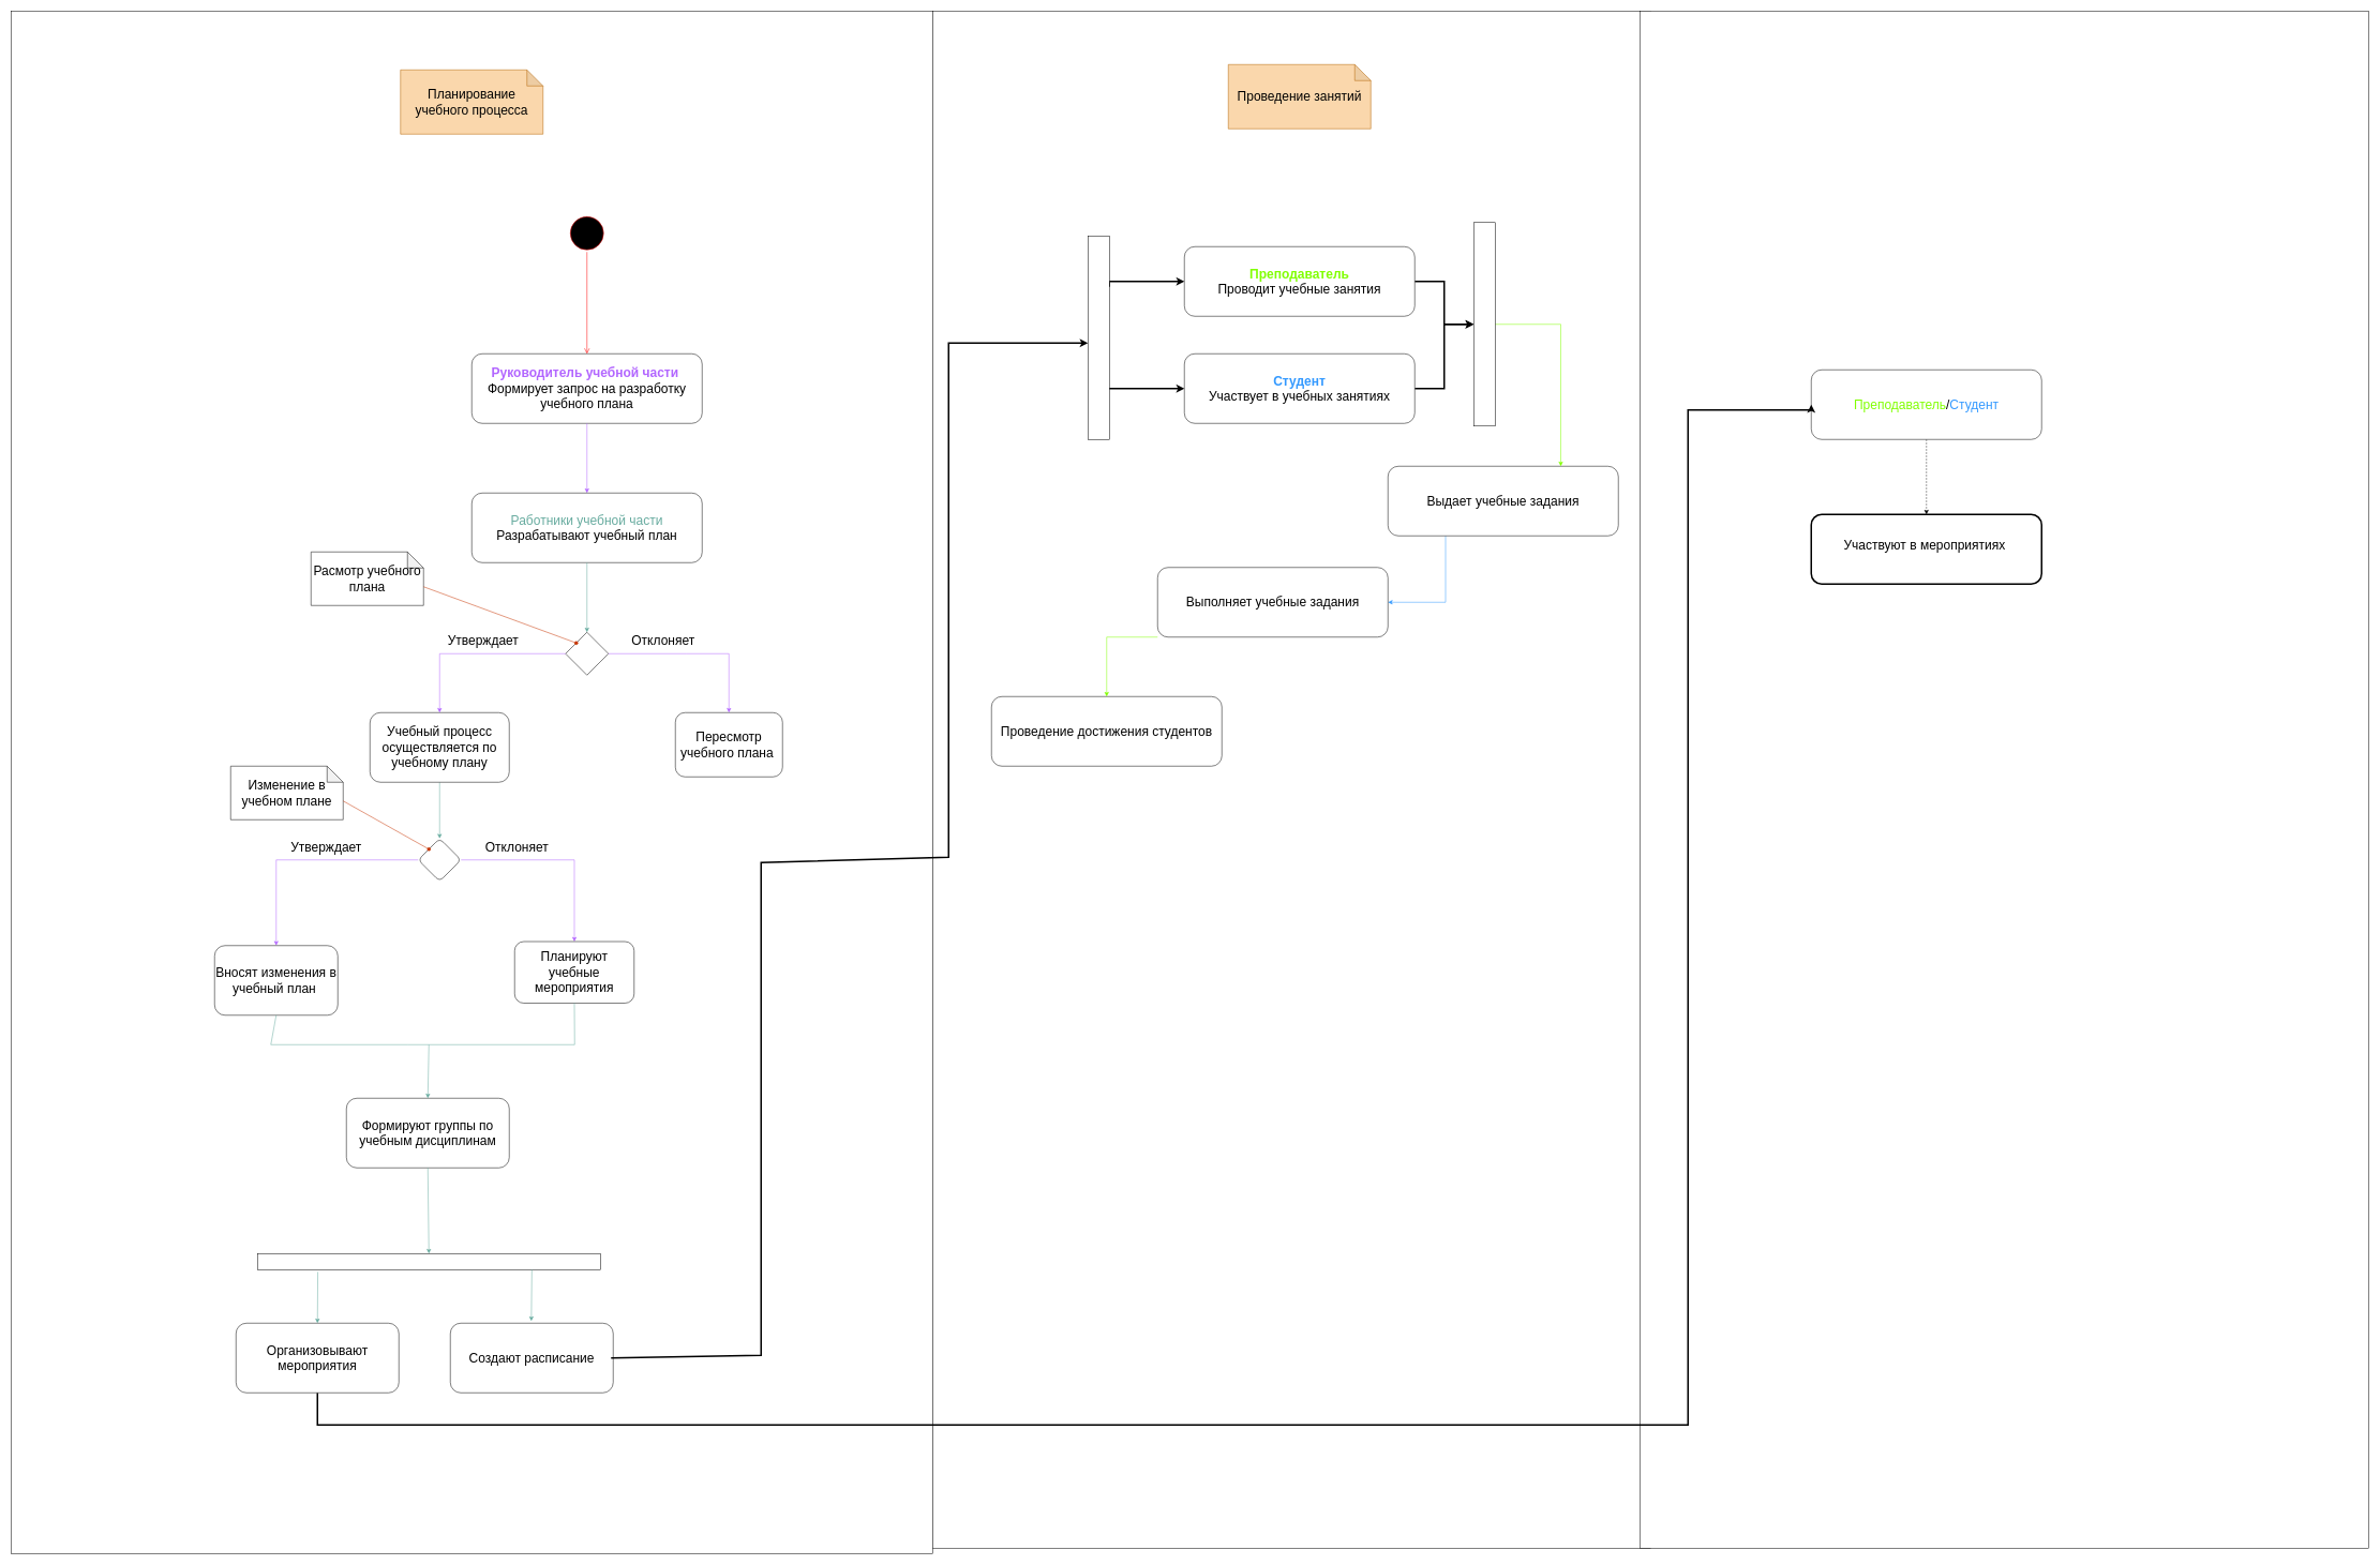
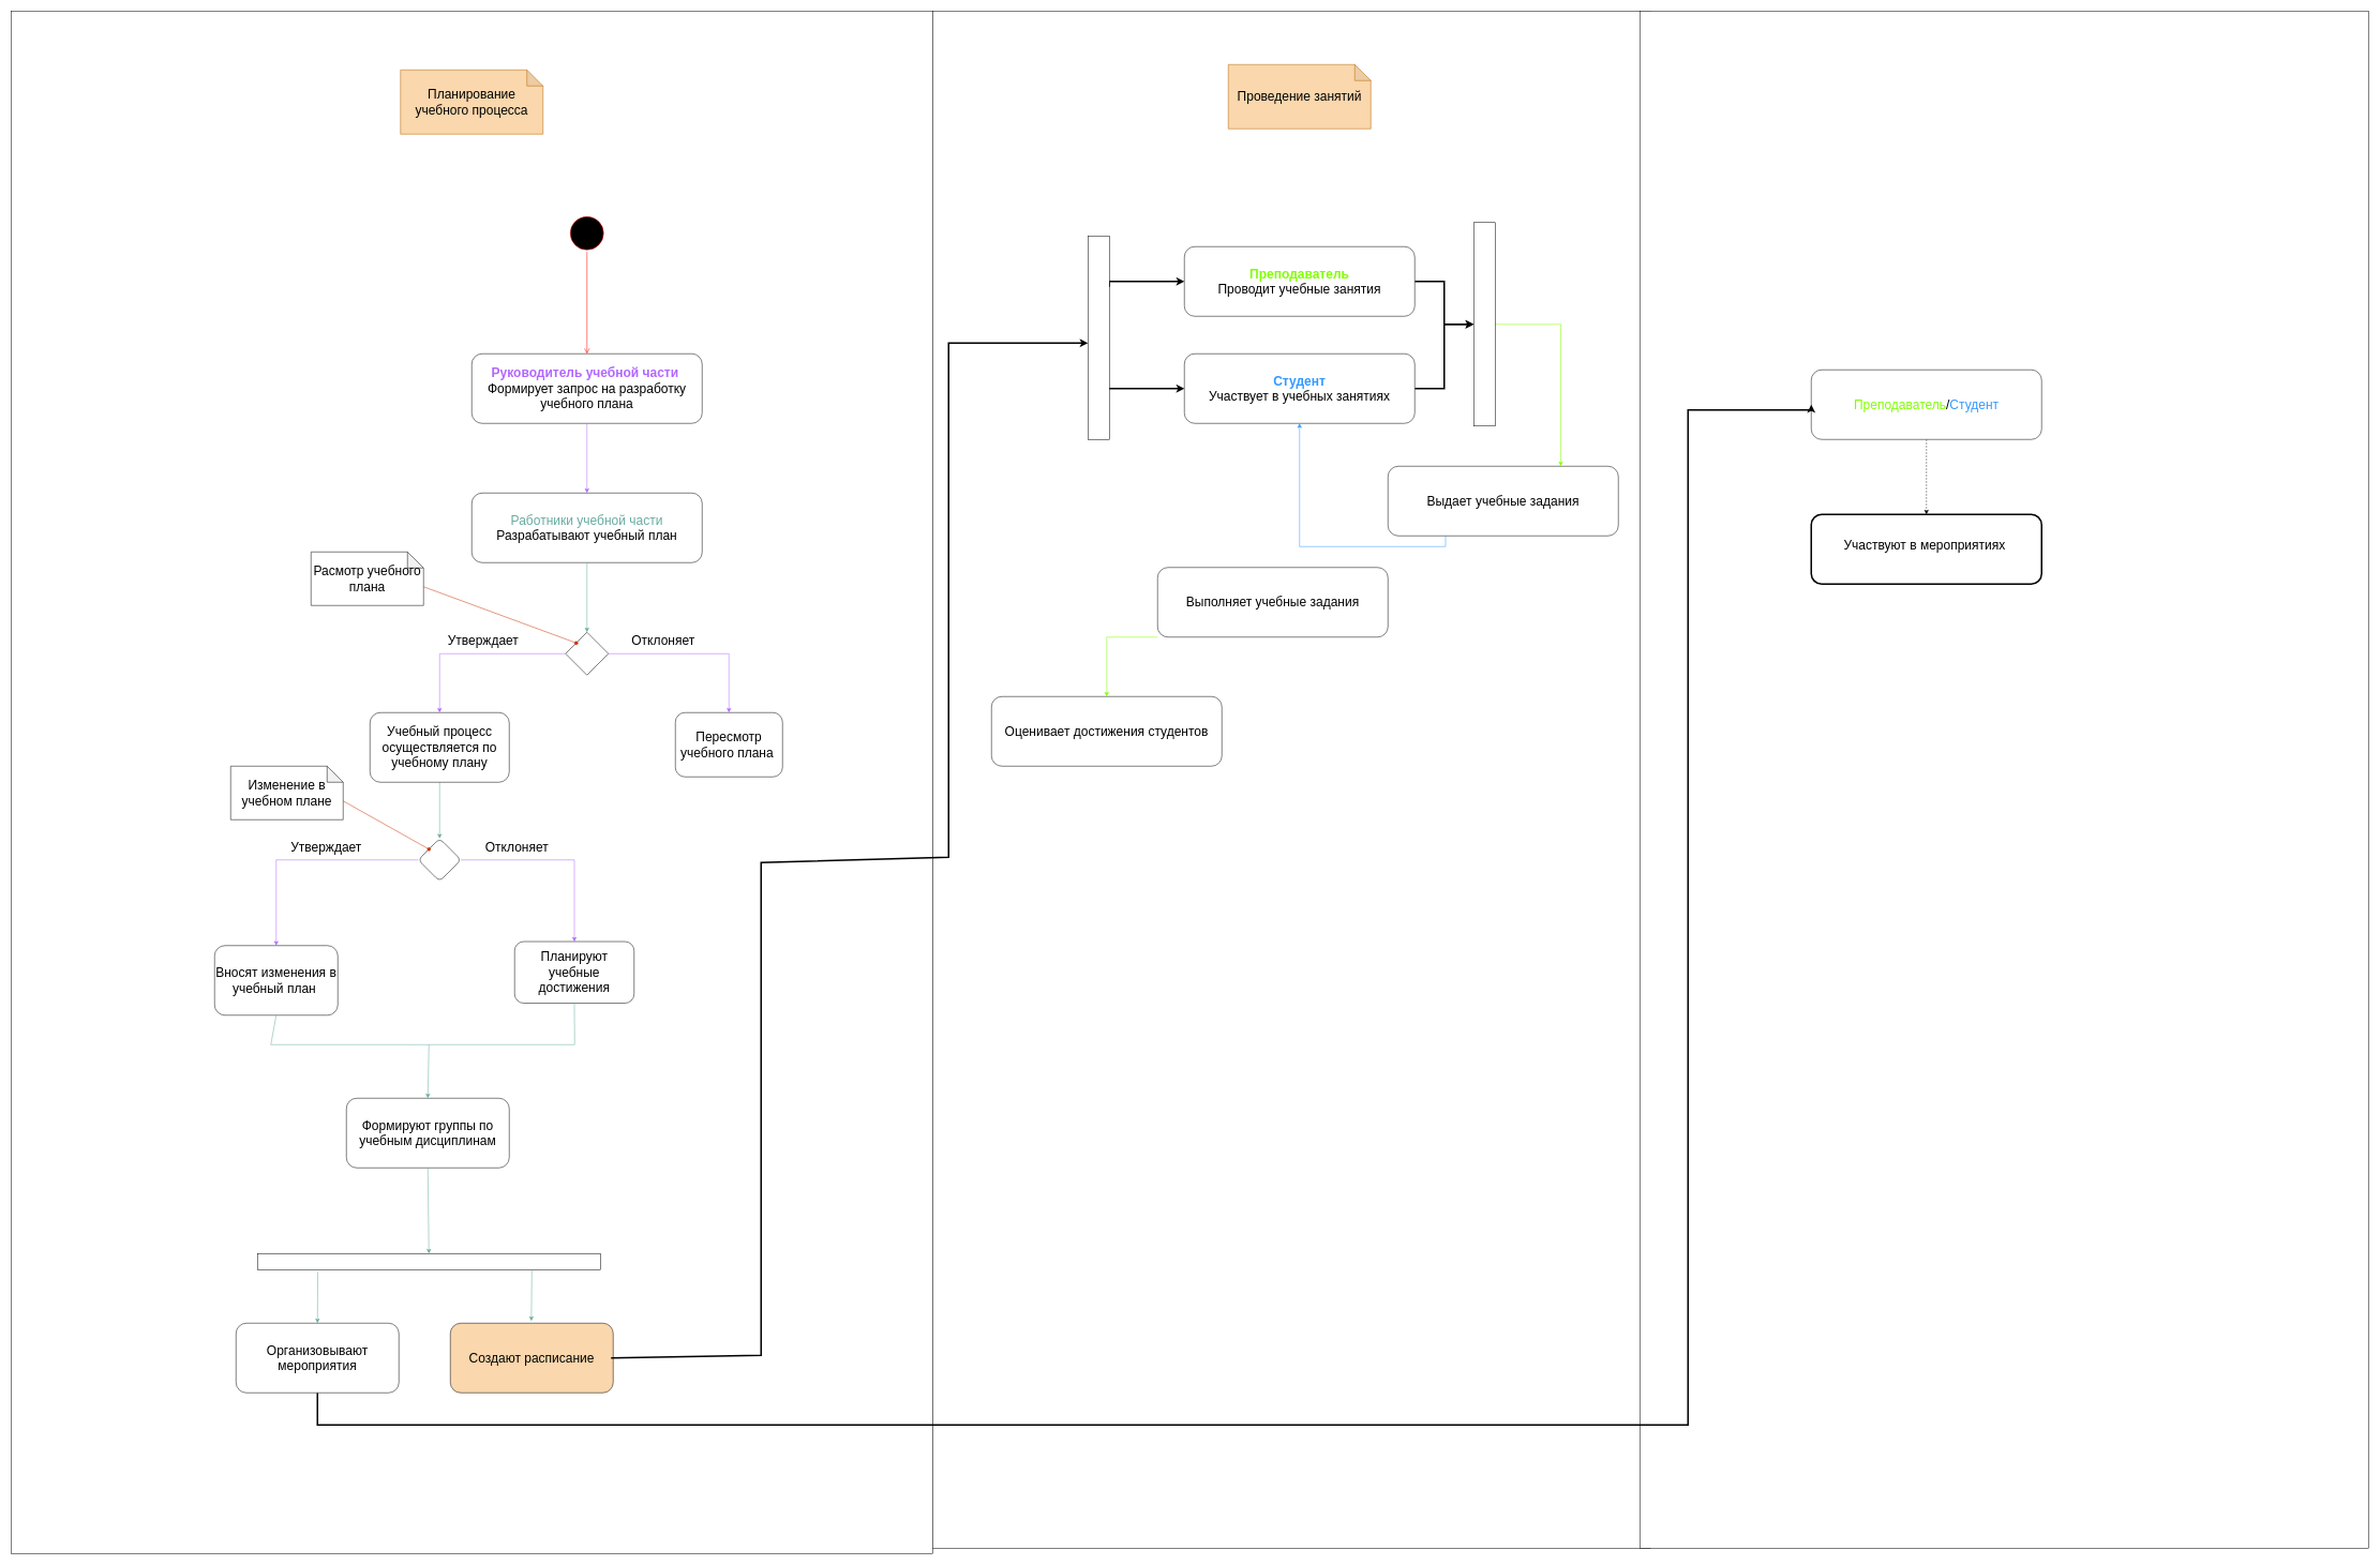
- <mxCell id="11" style="edgeStyle=orthogonalEdgeStyle;rounded=0;orthogonalLoop=1;jettySize=auto;html=1;exitX=0.25;exitY=1;exitDx=0;exitDy=0;entryX=1;entryY=0.5;entryDx=0;entryDy=0;strokeColor=#3399FF;" edge="1" parent="1" source="12" target="16"><mxGeometry relative="1" as="geometry" /></mxCell>
+ <mxCell id="11" style="edgeStyle=orthogonalEdgeStyle;rounded=0;orthogonalLoop=1;jettySize=auto;html=1;exitX=0.25;exitY=1;exitDx=0;exitDy=0;strokeColor=#3399FF;" edge="1" parent="1" source="12" target="14"><mxGeometry relative="1" as="geometry" /></mxCell>
- <mxCell id="10" value="&lt;span style=&quot;font-size: 24px;&quot;&gt;Проведение достижения студентов&lt;/span&gt;" style="rounded=1;whiteSpace=wrap;html=1;" parent="1" vertex="1"><mxGeometry x="1850" y="1300" width="430" height="130" as="geometry" /></mxCell>
+ <mxCell id="10" value="&lt;span style=&quot;font-size: 24px;&quot;&gt;Оценивает достижения студентов&lt;/span&gt;" style="rounded=1;whiteSpace=wrap;html=1;" parent="1" vertex="1"><mxGeometry x="1850" y="1300" width="430" height="130" as="geometry" /></mxCell>
- <mxCell id="38" value="&lt;span style=&quot;font-size: 24px;&quot;&gt;Планируют учебные мероприятия&lt;/span&gt;" style="whiteSpace=wrap;html=1;rounded=1;" vertex="1" parent="1"><mxGeometry x="960" y="1757.5" width="223" height="115" as="geometry" /></mxCell>
+ <mxCell id="38" value="&lt;span style=&quot;font-size: 24px;&quot;&gt;Планируют учебные достижения&lt;/span&gt;" style="whiteSpace=wrap;html=1;rounded=1;" vertex="1" parent="1"><mxGeometry x="960" y="1757.5" width="223" height="115" as="geometry" /></mxCell>
- <mxCell id="50" value="&lt;span style=&quot;font-size: 24px;&quot;&gt;Создают расписание&lt;/span&gt;" style="rounded=1;whiteSpace=wrap;html=1;" vertex="1" parent="1"><mxGeometry x="840" y="2470" width="304" height="130" as="geometry" /></mxCell>
+ <mxCell id="50" value="&lt;span style=&quot;font-size: 24px;&quot;&gt;Создают расписание&lt;/span&gt;" style="rounded=1;whiteSpace=wrap;html=1;fillColor=#fad7ac;" vertex="1" parent="1"><mxGeometry x="840" y="2470" width="304" height="130" as="geometry" /></mxCell>
